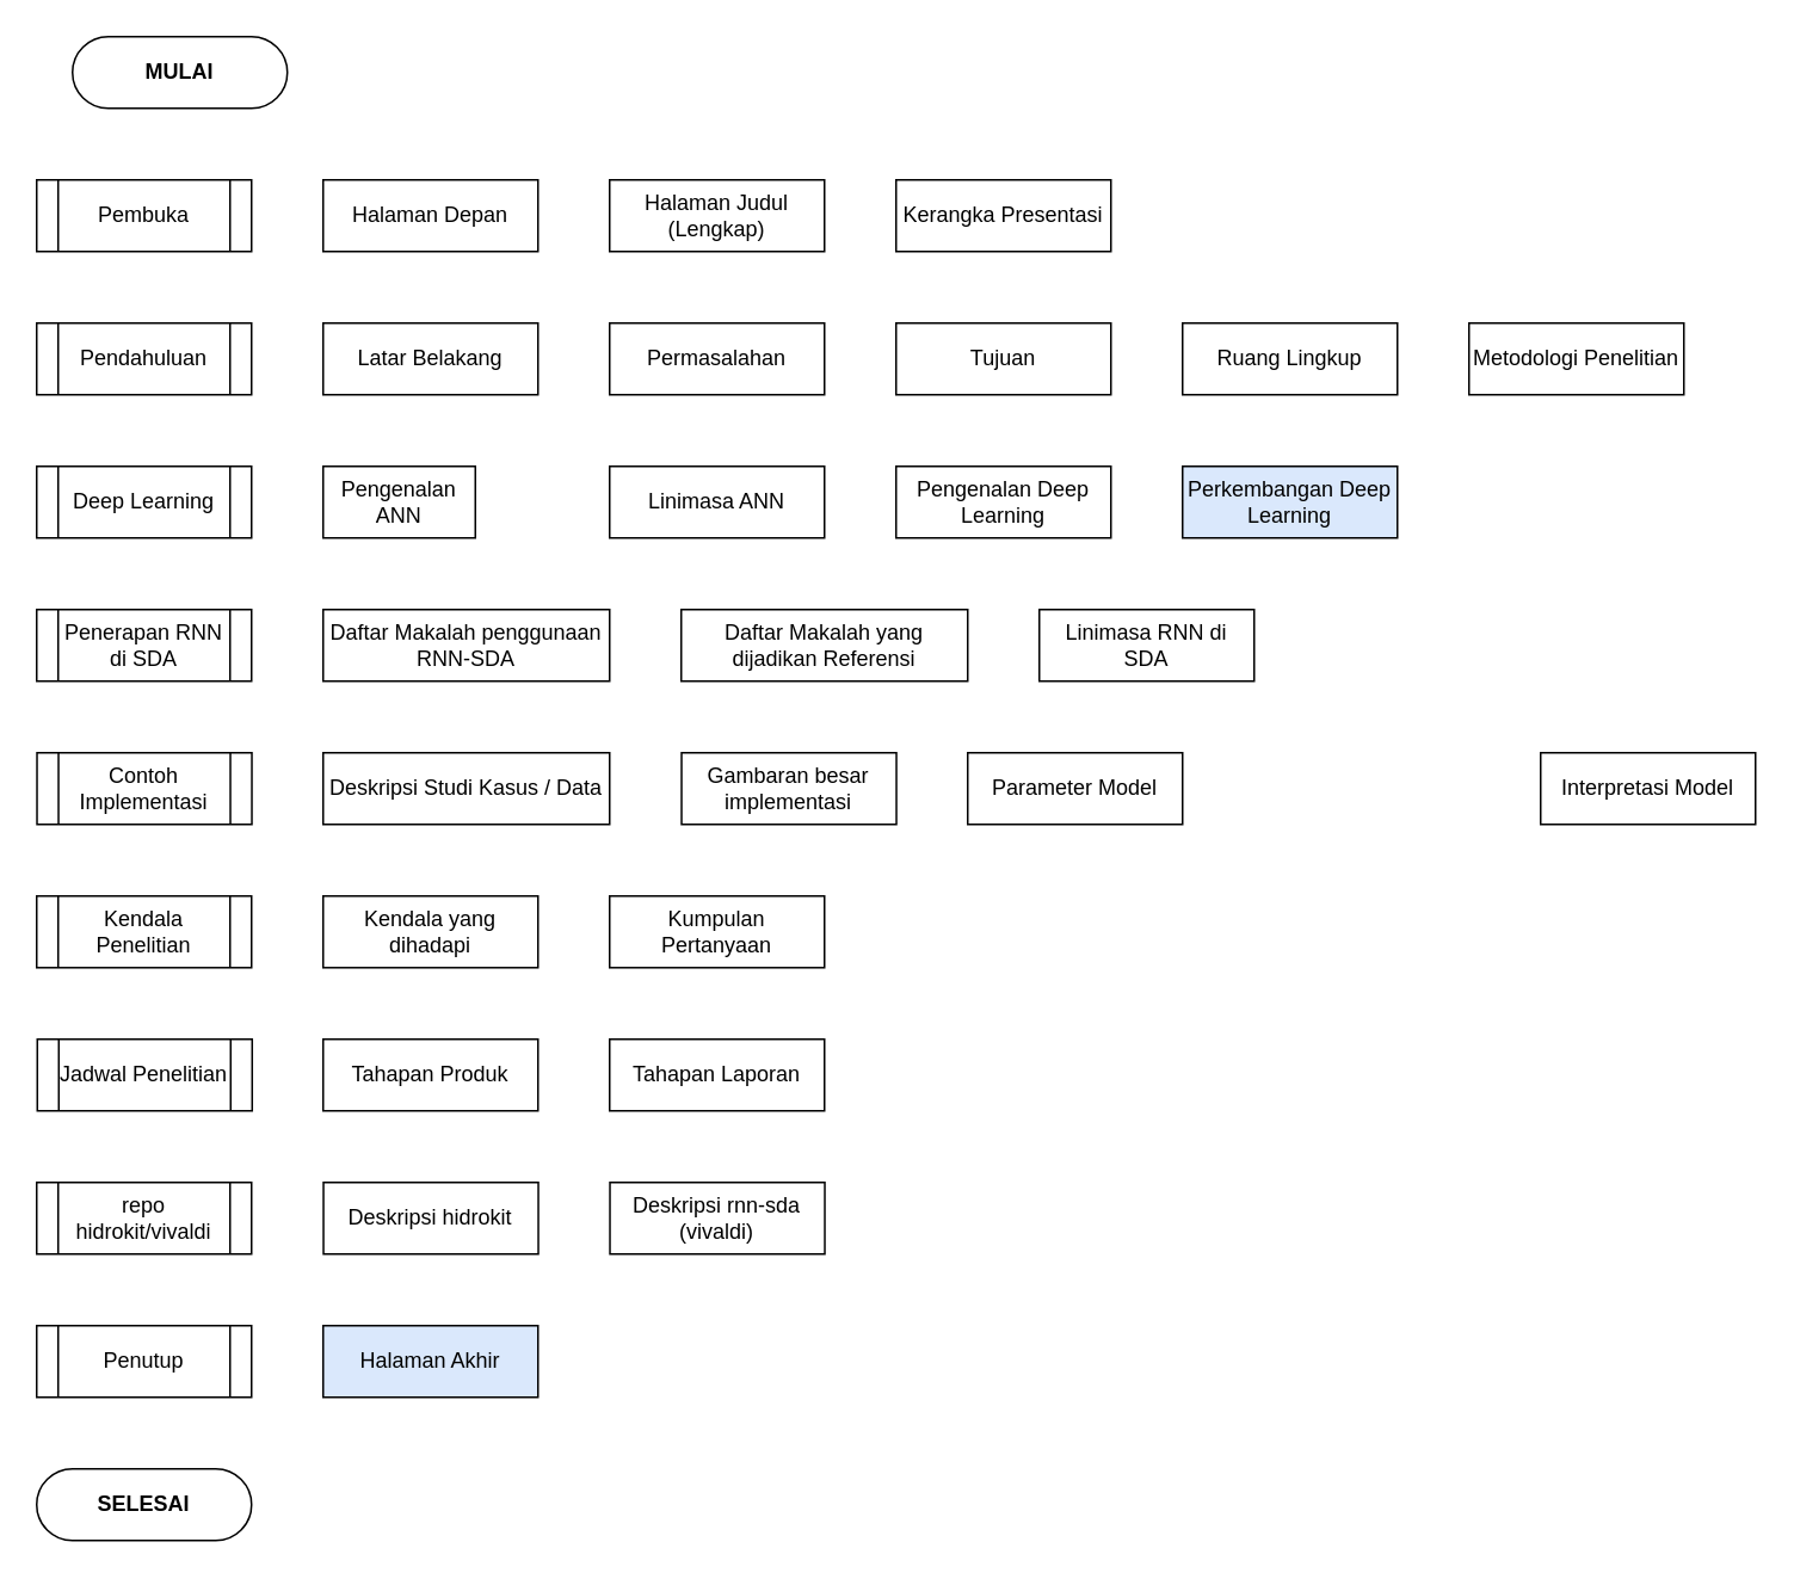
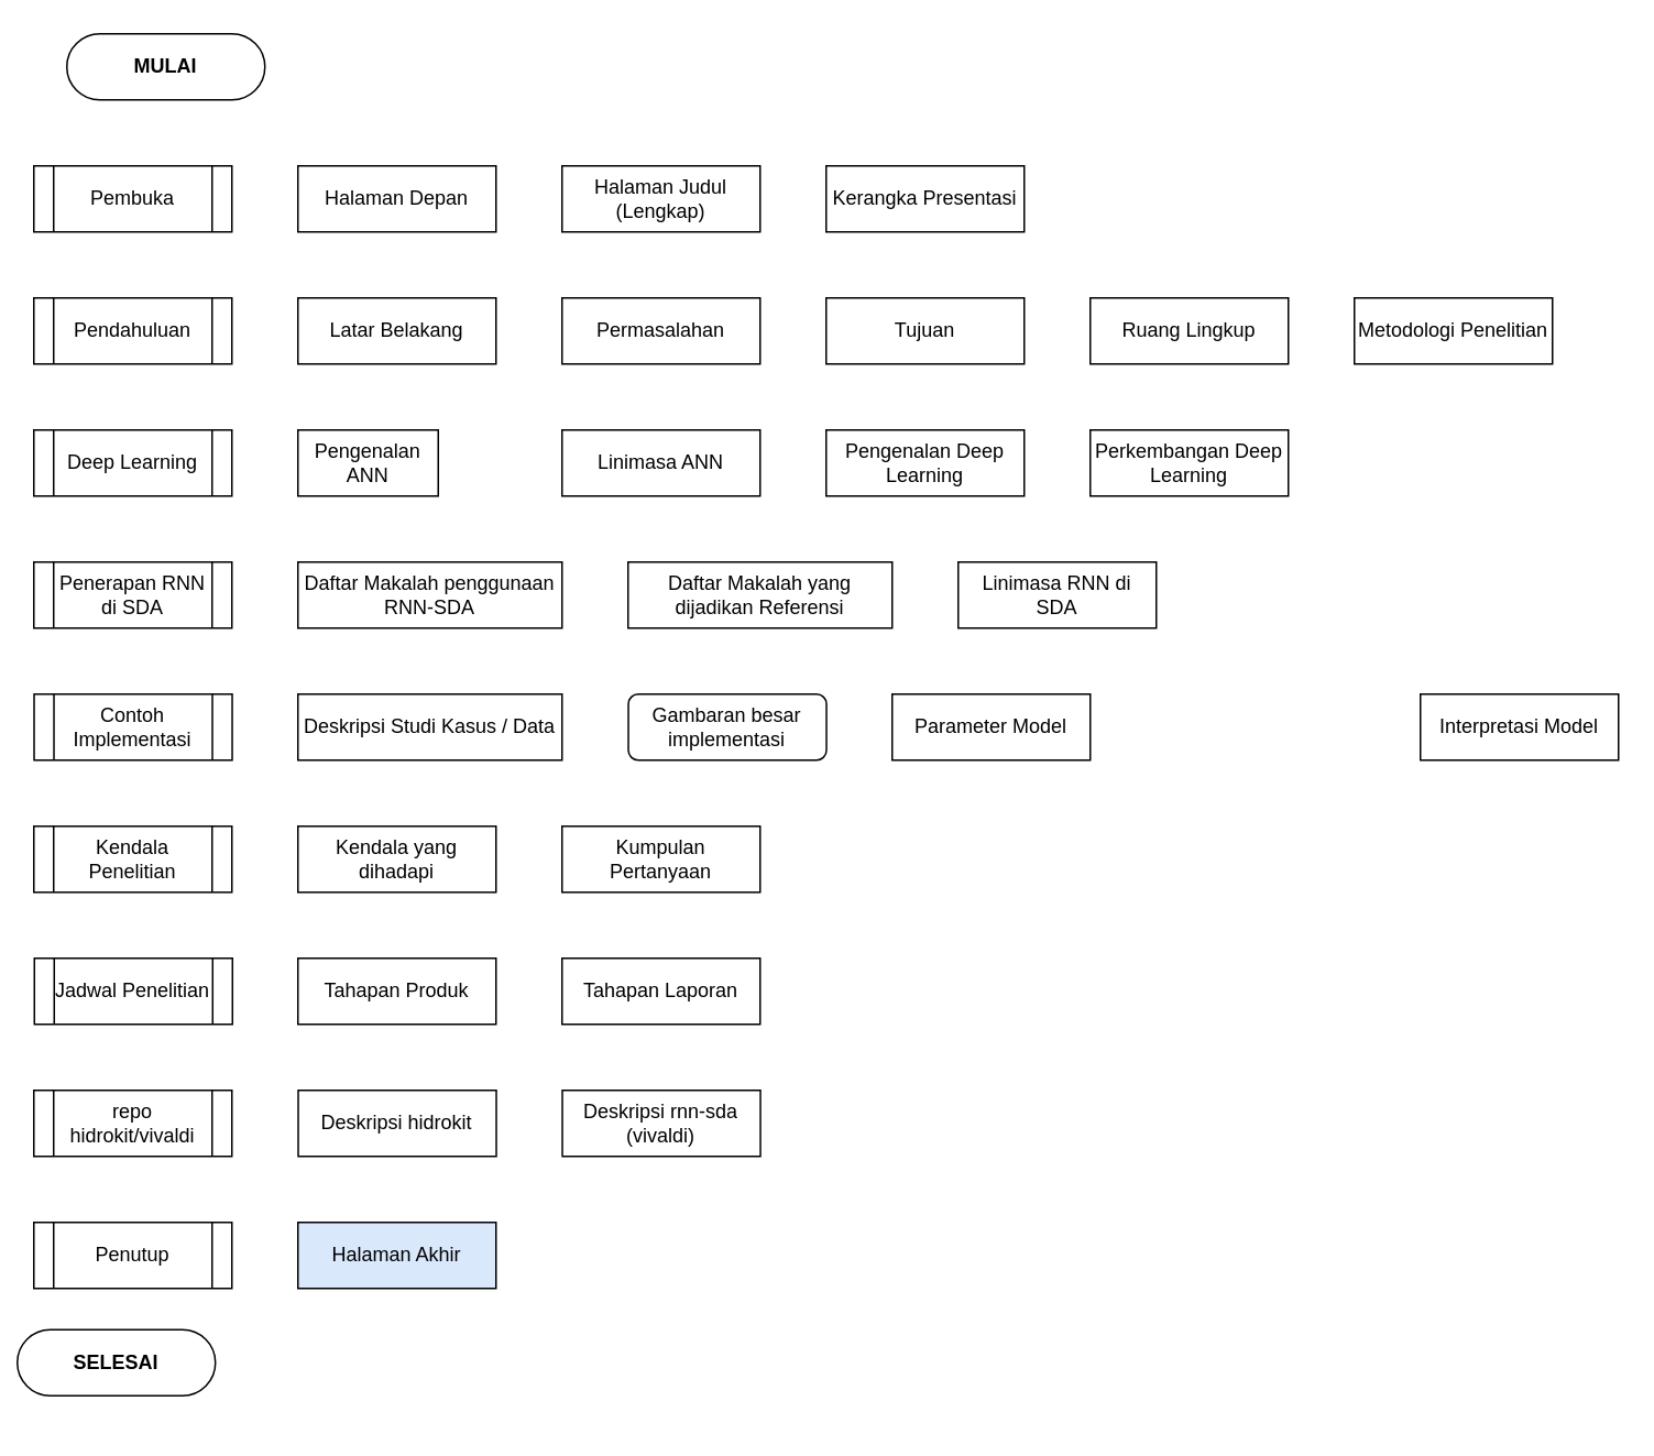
- <mxCell id="15" value="Perkembangan Deep Learning" style="rounded=0;whiteSpace=wrap;html=1;fillColor=#dae8fc;" vertex="1" parent="1"><mxGeometry x="660" y="260" width="120" height="40" as="geometry" /></mxCell>
+ <mxCell id="15" value="Perkembangan Deep Learning" style="rounded=0;whiteSpace=wrap;html=1;" vertex="1" parent="1"><mxGeometry x="660" y="260" width="120" height="40" as="geometry" /></mxCell>
- <mxCell id="21" value="Gambaran besar implementasi" style="rounded=0;whiteSpace=wrap;html=1;" vertex="1" parent="1"><mxGeometry x="380.176" y="420" width="120" height="40" as="geometry" /></mxCell>
+ <mxCell id="21" value="Gambaran besar implementasi" style="whiteSpace=wrap;html=1;rounded=1;" vertex="1" parent="1"><mxGeometry x="380.176" y="420" width="120" height="40" as="geometry" /></mxCell>
- <mxCell id="3" value="&lt;b&gt;SELESAI&lt;/b&gt;" style="rounded=1;whiteSpace=wrap;html=1;arcSize=50;" vertex="1" parent="1"><mxGeometry x="20" y="820" width="120" height="40" as="geometry" /></mxCell>
+ <mxCell id="3" value="&lt;b&gt;SELESAI&lt;/b&gt;" style="rounded=1;whiteSpace=wrap;html=1;arcSize=50;" vertex="1" parent="1"><mxGeometry x="10" y="805" width="120" height="40" as="geometry" /></mxCell>
